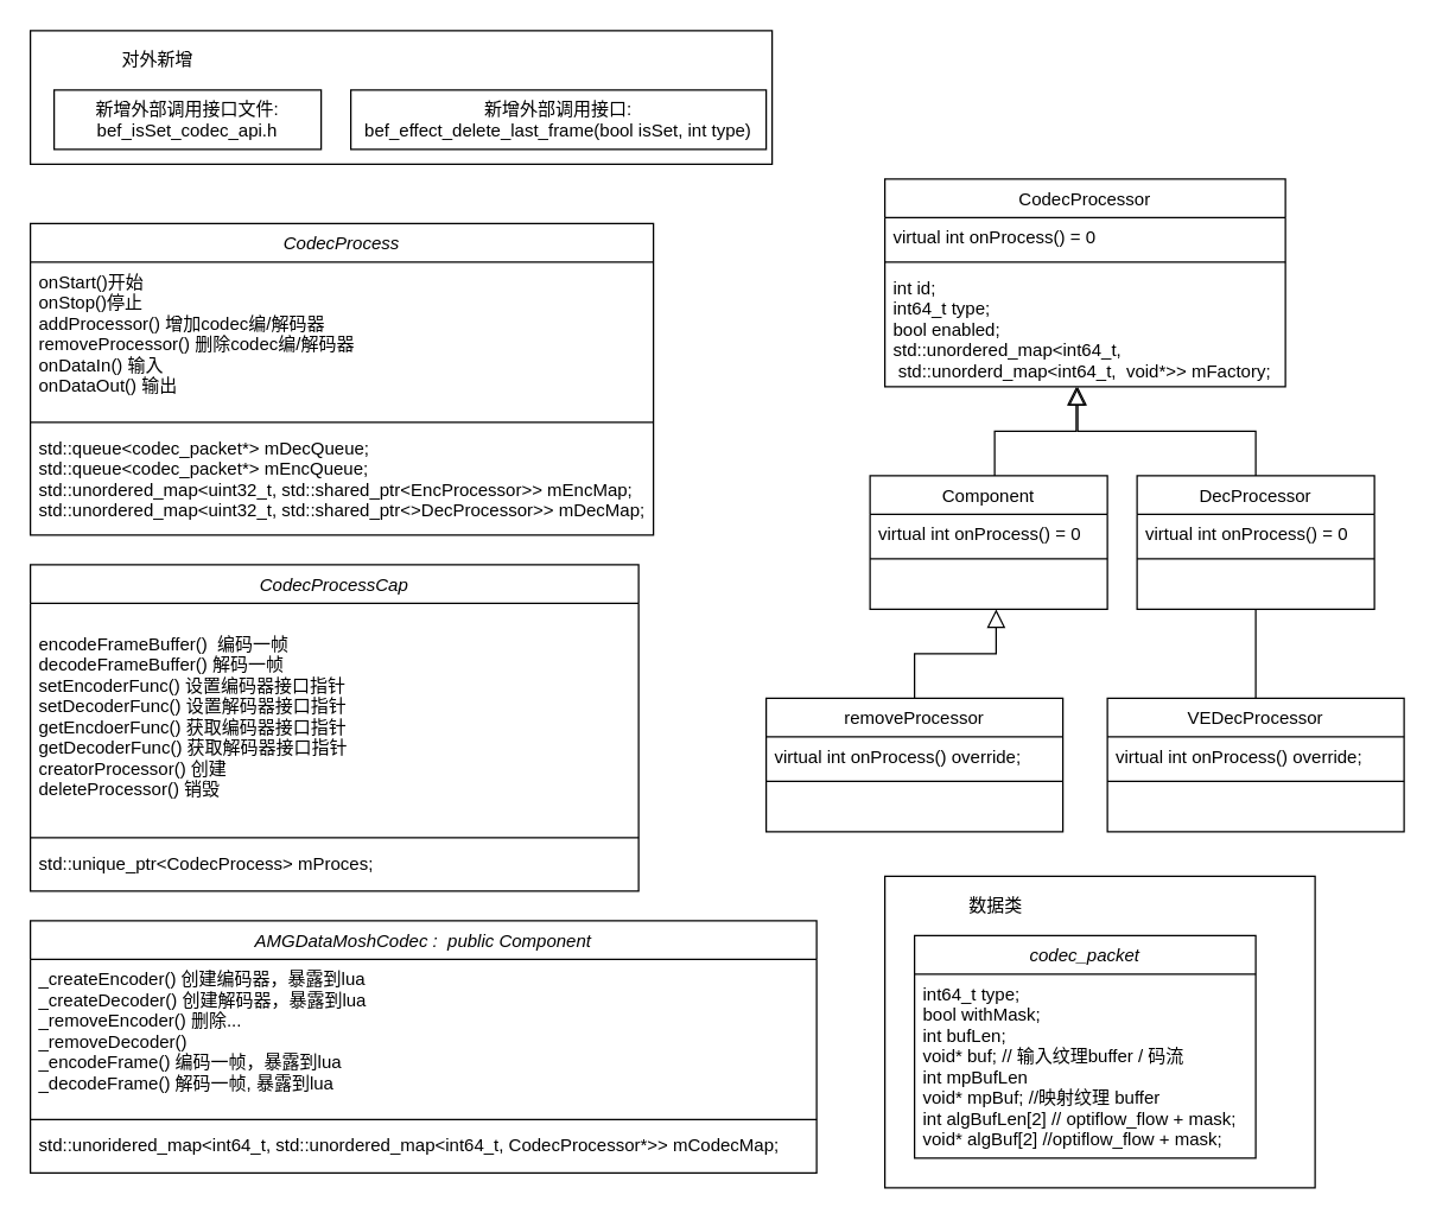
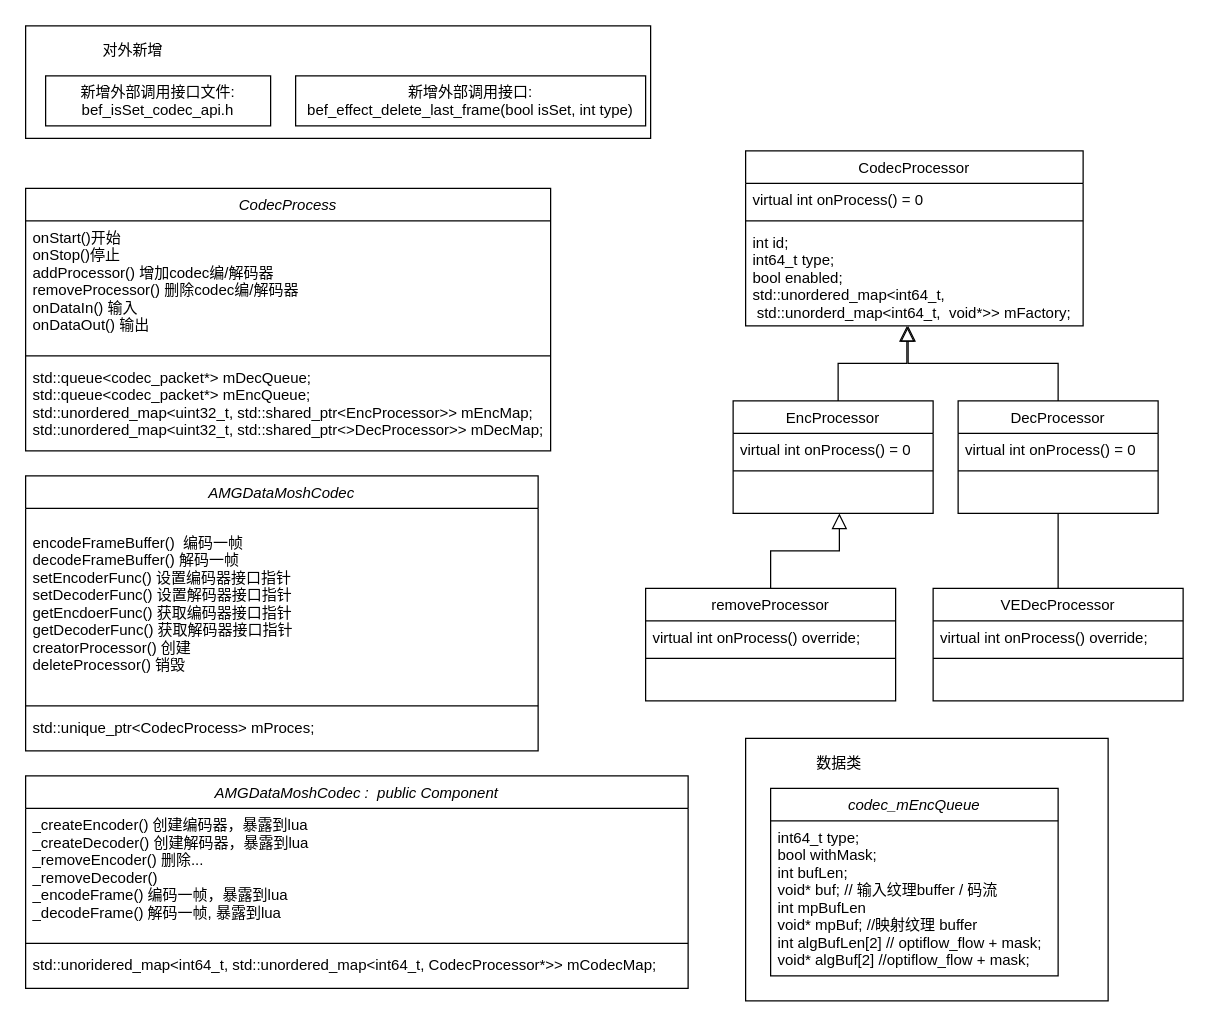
- <mxCell id="11" value="Component" style="swimlane;fontStyle=0;align=center;verticalAlign=top;childLayout=stackLayout;horizontal=1;startSize=26;horizontalStack=0;resizeParent=1;resizeLast=0;collapsible=1;marginBottom=0;rounded=0;shadow=0;strokeWidth=1;" vertex="1" parent="1"><mxGeometry x="586" y="320" width="160" height="90" as="geometry"><mxRectangle x="550" y="140" width="160" height="26" as="alternateBounds" /></mxGeometry></mxCell>
+ <mxCell id="11" value="EncProcessor" style="swimlane;fontStyle=0;align=center;verticalAlign=top;childLayout=stackLayout;horizontal=1;startSize=26;horizontalStack=0;resizeParent=1;resizeLast=0;collapsible=1;marginBottom=0;rounded=0;shadow=0;strokeWidth=1;" vertex="1" parent="1"><mxGeometry x="586" y="320" width="160" height="90" as="geometry"><mxRectangle x="550" y="140" width="160" height="26" as="alternateBounds" /></mxGeometry></mxCell>
- <mxCell id="34" value="CodecProcessCap" style="swimlane;fontStyle=2;align=center;verticalAlign=top;childLayout=stackLayout;horizontal=1;startSize=26;horizontalStack=0;resizeParent=1;resizeLast=0;collapsible=1;marginBottom=0;rounded=0;shadow=0;strokeWidth=1;" vertex="1" parent="1"><mxGeometry x="20" y="380" width="410" height="220" as="geometry"><mxRectangle x="230" y="140" width="160" height="26" as="alternateBounds" /></mxGeometry></mxCell>
+ <mxCell id="34" value="AMGDataMoshCodec" style="swimlane;fontStyle=2;align=center;verticalAlign=top;childLayout=stackLayout;horizontal=1;startSize=26;horizontalStack=0;resizeParent=1;resizeLast=0;collapsible=1;marginBottom=0;rounded=0;shadow=0;strokeWidth=1;" vertex="1" parent="1"><mxGeometry x="20" y="380" width="410" height="220" as="geometry"><mxRectangle x="230" y="140" width="160" height="26" as="alternateBounds" /></mxGeometry></mxCell>
- <mxCell id="27" value="codec_packet" style="swimlane;fontStyle=2;align=center;verticalAlign=top;childLayout=stackLayout;horizontal=1;startSize=26;horizontalStack=0;resizeParent=1;resizeLast=0;collapsible=1;marginBottom=0;rounded=0;shadow=0;strokeWidth=1;" vertex="1" parent="1"><mxGeometry x="616" y="630" width="230" height="150" as="geometry"><mxRectangle x="230" y="140" width="160" height="26" as="alternateBounds" /></mxGeometry></mxCell>
+ <mxCell id="27" value="codec_mEncQueue" style="swimlane;fontStyle=2;align=center;verticalAlign=top;childLayout=stackLayout;horizontal=1;startSize=26;horizontalStack=0;resizeParent=1;resizeLast=0;collapsible=1;marginBottom=0;rounded=0;shadow=0;strokeWidth=1;" vertex="1" parent="1"><mxGeometry x="616" y="630" width="230" height="150" as="geometry"><mxRectangle x="230" y="140" width="160" height="26" as="alternateBounds" /></mxGeometry></mxCell>
